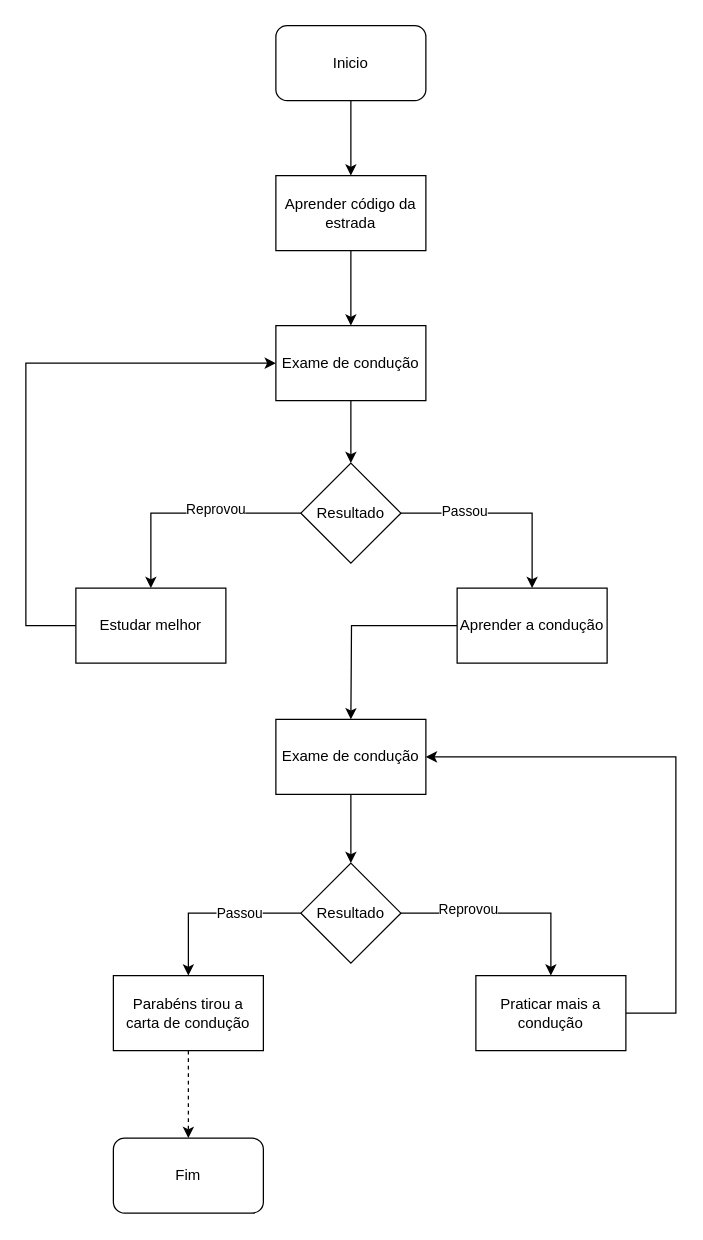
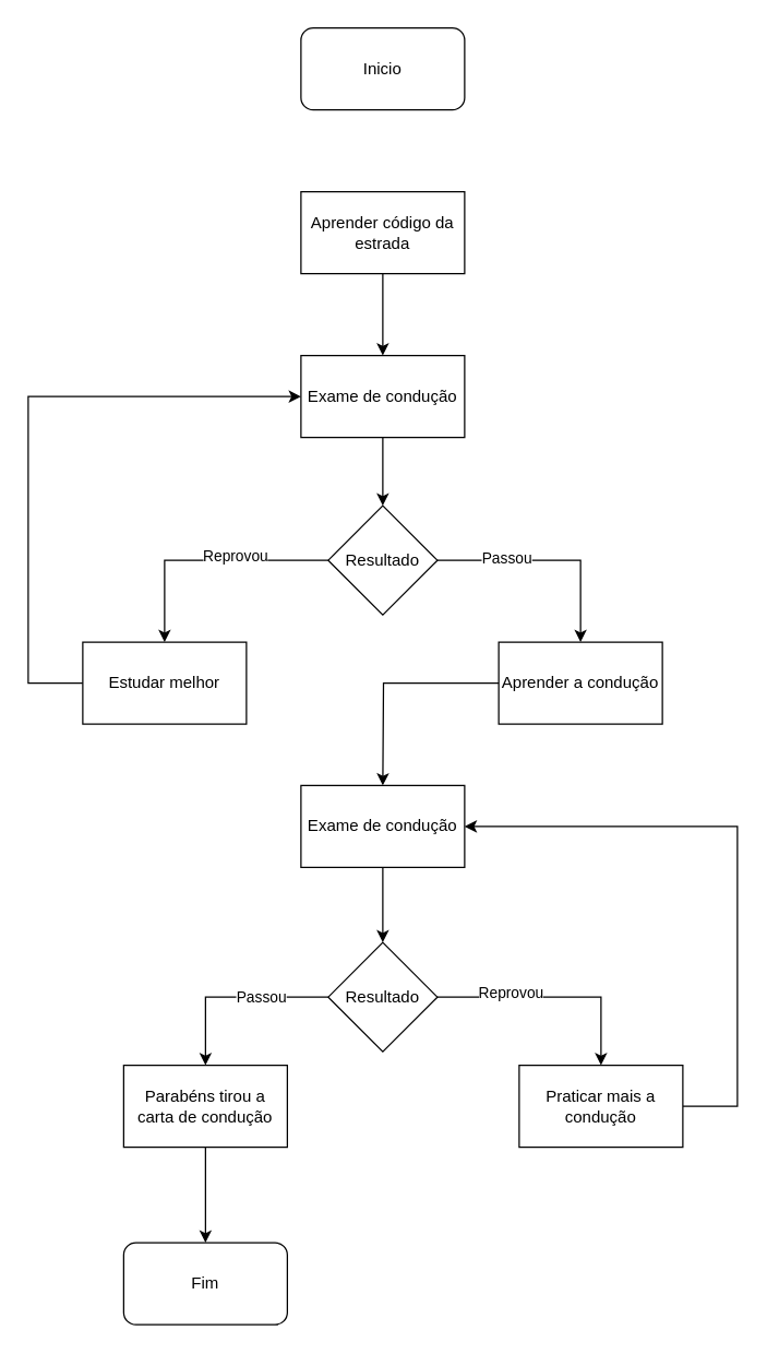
- <mxCell id="2" style="edgeStyle=orthogonalEdgeStyle;rounded=0;orthogonalLoop=1;jettySize=auto;html=1;entryX=0.5;entryY=0;entryDx=0;entryDy=0;" edge="1" parent="1" source="3" target="5"><mxGeometry relative="1" as="geometry" /></mxCell>
- <mxCell id="26" style="edgeStyle=orthogonalEdgeStyle;rounded=0;orthogonalLoop=1;jettySize=auto;html=1;entryX=0.5;entryY=0;entryDx=0;entryDy=0;dashed=1;" edge="1" parent="1" source="27" target="28"><mxGeometry relative="1" as="geometry" /></mxCell>
+ <mxCell id="26" style="edgeStyle=orthogonalEdgeStyle;rounded=0;orthogonalLoop=1;jettySize=auto;html=1;entryX=0.5;entryY=0;entryDx=0;entryDy=0;" edge="1" parent="1" source="27" target="28"><mxGeometry relative="1" as="geometry" /></mxCell>
